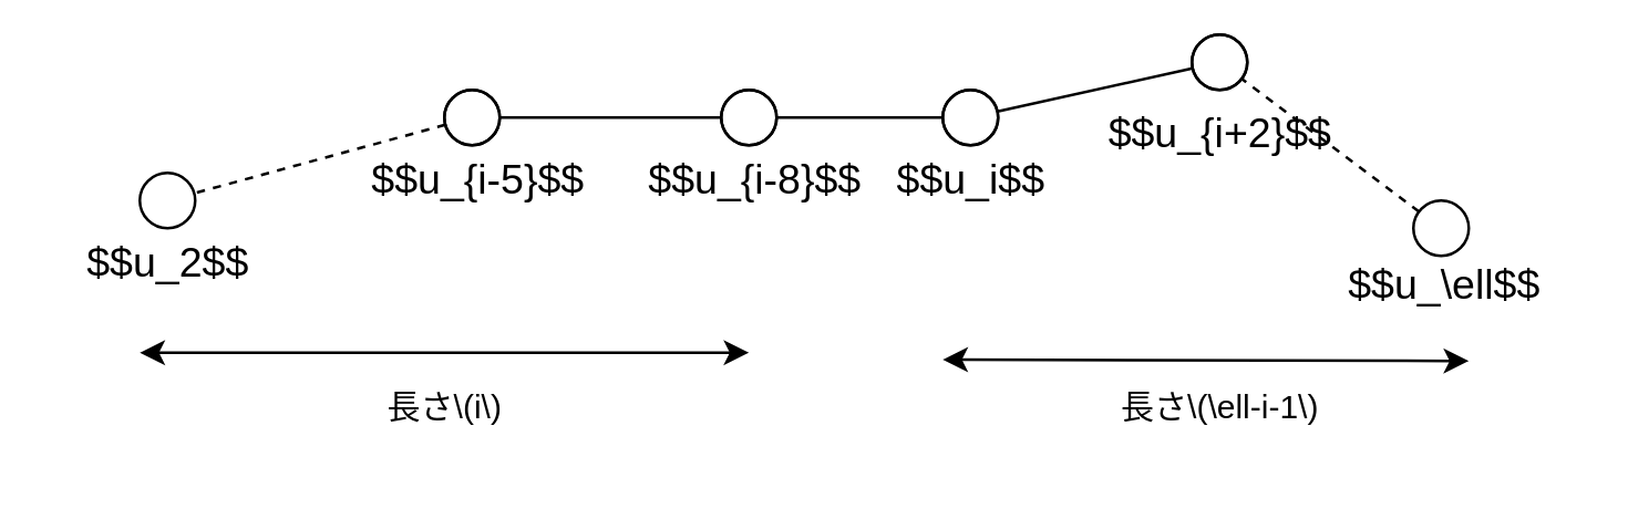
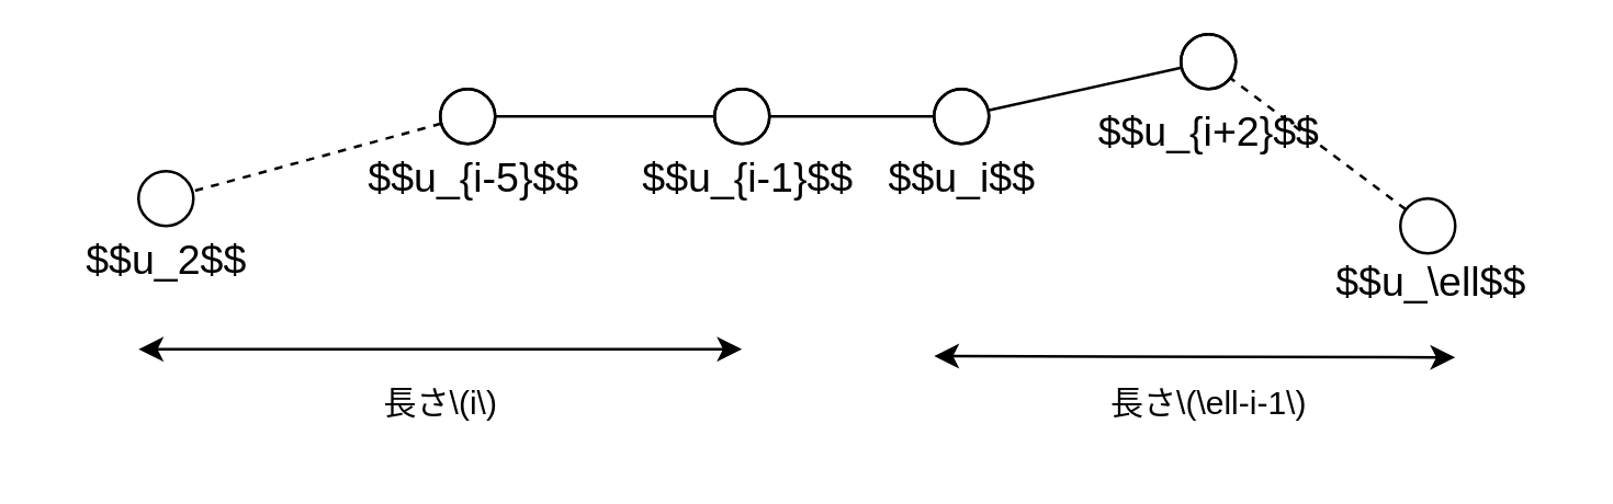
- <mxCell id="6" value="$$u_{i-8}$$" style="text;html=1;align=center;verticalAlign=middle;resizable=0;points=[];autosize=1;strokeColor=none;fillColor=none;fontSize=15;" vertex="1" parent="1"><mxGeometry x="222" y="47" width="100" height="30" as="geometry" /></mxCell>
+ <mxCell id="6" value="$$u_{i-1}$$" style="text;html=1;align=center;verticalAlign=middle;resizable=0;points=[];autosize=1;strokeColor=none;fillColor=none;fontSize=15;" vertex="1" parent="1"><mxGeometry x="222" y="47" width="100" height="30" as="geometry" /></mxCell>
